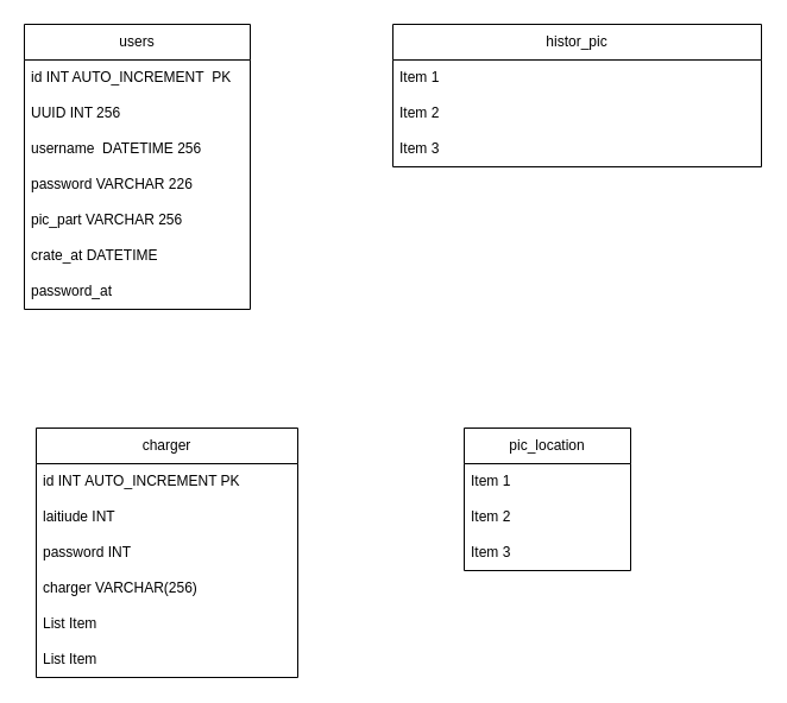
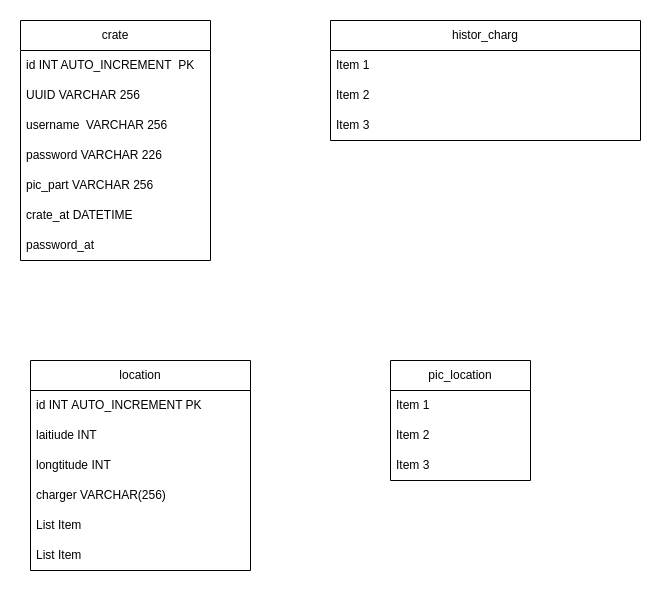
- <mxCell id="2" value="users" style="swimlane;fontStyle=0;childLayout=stackLayout;horizontal=1;startSize=30;horizontalStack=0;resizeParent=1;resizeParentMax=0;resizeLast=0;collapsible=1;marginBottom=0;whiteSpace=wrap;html=1;" vertex="1" parent="1"><mxGeometry x="20" y="20" width="190" height="240" as="geometry" /></mxCell>
+ <mxCell id="2" value="crate" style="swimlane;fontStyle=0;childLayout=stackLayout;horizontal=1;startSize=30;horizontalStack=0;resizeParent=1;resizeParentMax=0;resizeLast=0;collapsible=1;marginBottom=0;whiteSpace=wrap;html=1;" vertex="1" parent="1"><mxGeometry x="20" y="20" width="190" height="240" as="geometry" /></mxCell>
- <mxCell id="10" value="histor_pic" style="swimlane;fontStyle=0;childLayout=stackLayout;horizontal=1;startSize=30;horizontalStack=0;resizeParent=1;resizeParentMax=0;resizeLast=0;collapsible=1;marginBottom=0;whiteSpace=wrap;html=1;" vertex="1" parent="1"><mxGeometry x="330" y="20" width="310" height="120" as="geometry" /></mxCell>
+ <mxCell id="10" value="histor_charg" style="swimlane;fontStyle=0;childLayout=stackLayout;horizontal=1;startSize=30;horizontalStack=0;resizeParent=1;resizeParentMax=0;resizeLast=0;collapsible=1;marginBottom=0;whiteSpace=wrap;html=1;" vertex="1" parent="1"><mxGeometry x="330" y="20" width="310" height="120" as="geometry" /></mxCell>
- <mxCell id="4" value="UUID INT 256" style="text;strokeColor=none;fillColor=none;align=left;verticalAlign=middle;spacingLeft=4;spacingRight=4;overflow=hidden;points=[[0,0.5],[1,0.5]];portConstraint=eastwest;rotatable=0;whiteSpace=wrap;html=1;" vertex="1" parent="2"><mxGeometry y="60" width="190" height="30" as="geometry" /></mxCell>
+ <mxCell id="4" value="UUID VARCHAR 256" style="text;strokeColor=none;fillColor=none;align=left;verticalAlign=middle;spacingLeft=4;spacingRight=4;overflow=hidden;points=[[0,0.5],[1,0.5]];portConstraint=eastwest;rotatable=0;whiteSpace=wrap;html=1;" vertex="1" parent="2"><mxGeometry y="60" width="190" height="30" as="geometry" /></mxCell>
- <mxCell id="5" value="username&amp;nbsp; DATETIME 256" style="text;strokeColor=none;fillColor=none;align=left;verticalAlign=middle;spacingLeft=4;spacingRight=4;overflow=hidden;points=[[0,0.5],[1,0.5]];portConstraint=eastwest;rotatable=0;whiteSpace=wrap;html=1;" vertex="1" parent="2"><mxGeometry y="90" width="190" height="30" as="geometry" /></mxCell>
+ <mxCell id="5" value="username&amp;nbsp; VARCHAR 256" style="text;strokeColor=none;fillColor=none;align=left;verticalAlign=middle;spacingLeft=4;spacingRight=4;overflow=hidden;points=[[0,0.5],[1,0.5]];portConstraint=eastwest;rotatable=0;whiteSpace=wrap;html=1;" vertex="1" parent="2"><mxGeometry y="90" width="190" height="30" as="geometry" /></mxCell>
- <mxCell id="14" value="charger" style="swimlane;fontStyle=0;childLayout=stackLayout;horizontal=1;startSize=30;horizontalStack=0;resizeParent=1;resizeParentMax=0;resizeLast=0;collapsible=1;marginBottom=0;whiteSpace=wrap;html=1;" vertex="1" parent="1"><mxGeometry x="30" y="360" width="220" height="210" as="geometry" /></mxCell>
+ <mxCell id="14" value="location" style="swimlane;fontStyle=0;childLayout=stackLayout;horizontal=1;startSize=30;horizontalStack=0;resizeParent=1;resizeParentMax=0;resizeLast=0;collapsible=1;marginBottom=0;whiteSpace=wrap;html=1;" vertex="1" parent="1"><mxGeometry x="30" y="360" width="220" height="210" as="geometry" /></mxCell>
- <mxCell id="17" value="password INT" style="text;strokeColor=none;fillColor=none;align=left;verticalAlign=middle;spacingLeft=4;spacingRight=4;overflow=hidden;points=[[0,0.5],[1,0.5]];portConstraint=eastwest;rotatable=0;whiteSpace=wrap;html=1;" vertex="1" parent="14"><mxGeometry y="90" width="220" height="30" as="geometry" /></mxCell>
+ <mxCell id="17" value="longtitude INT" style="text;strokeColor=none;fillColor=none;align=left;verticalAlign=middle;spacingLeft=4;spacingRight=4;overflow=hidden;points=[[0,0.5],[1,0.5]];portConstraint=eastwest;rotatable=0;whiteSpace=wrap;html=1;" vertex="1" parent="14"><mxGeometry y="90" width="220" height="30" as="geometry" /></mxCell>
